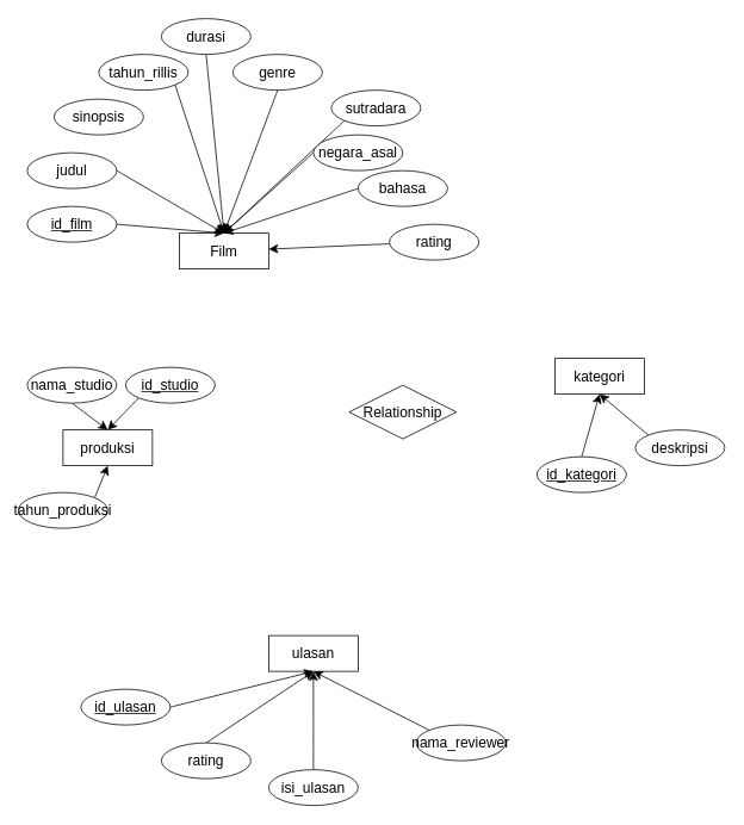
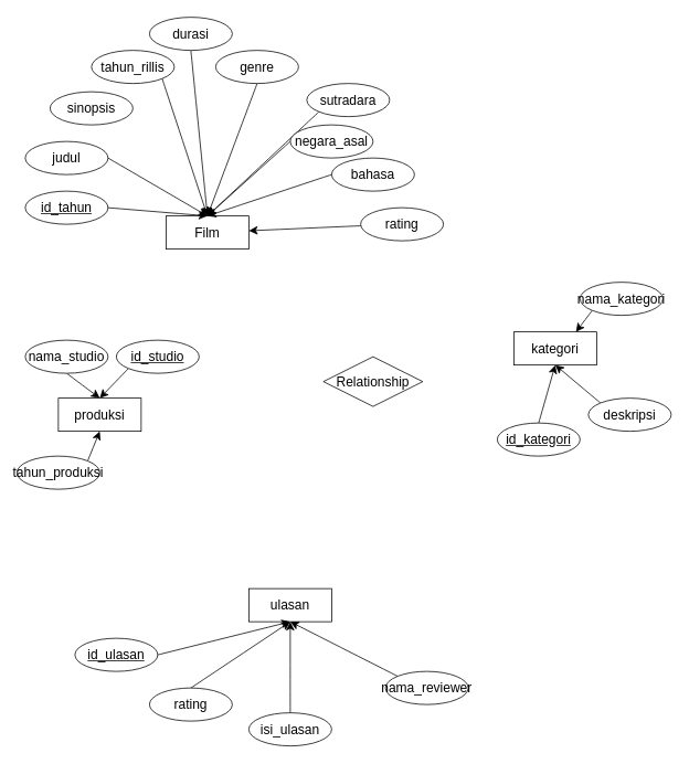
- <mxCell id="39" value="id_film" style="ellipse;whiteSpace=wrap;html=1;align=center;fontStyle=4;fontSize=16;" vertex="1" parent="1"><mxGeometry x="30" y="230" width="100" height="40" as="geometry" /></mxCell>
+ <mxCell id="39" value="id_tahun" style="ellipse;whiteSpace=wrap;html=1;align=center;fontStyle=4;fontSize=16;" vertex="1" parent="1"><mxGeometry x="30" y="230" width="100" height="40" as="geometry" /></mxCell>
+ <mxCell id="35" value="nama_kategori" style="ellipse;whiteSpace=wrap;html=1;align=center;fontSize=16;" vertex="1" parent="1"><mxGeometry x="700" y="340" width="100" height="40" as="geometry" /></mxCell>
+ <mxCell id="34" style="edgeStyle=none;curved=1;rounded=0;orthogonalLoop=1;jettySize=auto;html=1;exitX=0;exitY=1;exitDx=0;exitDy=0;entryX=0.75;entryY=0;entryDx=0;entryDy=0;fontSize=12;startSize=8;endSize=8;" edge="1" parent="1" source="35" target="33"><mxGeometry relative="1" as="geometry" /></mxCell>
